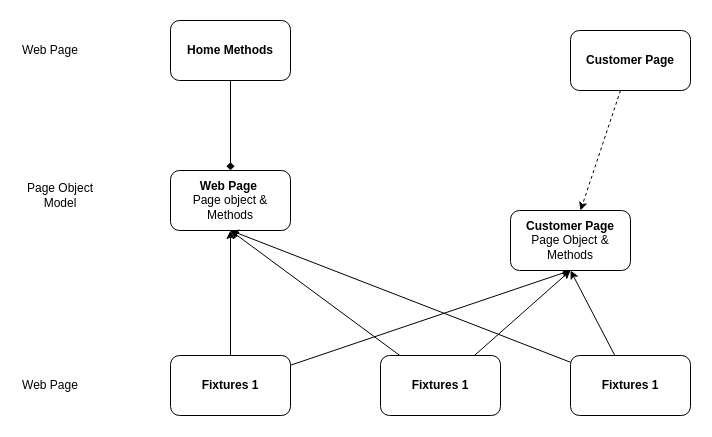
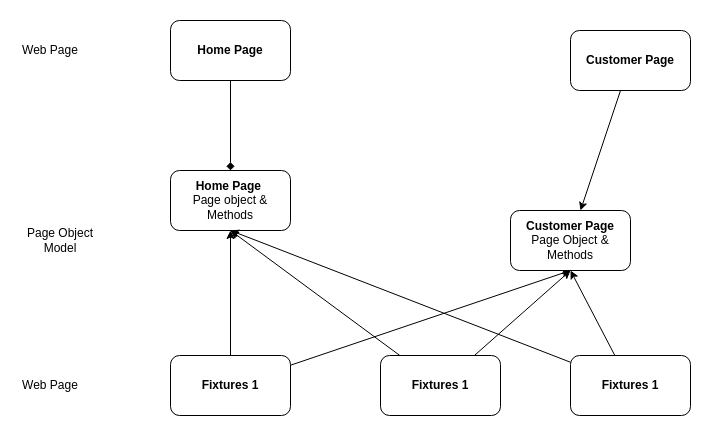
- <mxCell id="3" value="Home Methods" style="rounded=1;whiteSpace=wrap;html=1;fontStyle=1" vertex="1" parent="1"><mxGeometry x="170" y="20" width="120" height="60" as="geometry" /></mxCell>
+ <mxCell id="3" value="Home Page" style="rounded=1;whiteSpace=wrap;html=1;fontStyle=1" vertex="1" parent="1"><mxGeometry x="170" y="20" width="120" height="60" as="geometry" /></mxCell>
- <mxCell id="17" style="edgeStyle=none;html=1;dashed=1;" edge="1" parent="1" source="18" target="19"><mxGeometry relative="1" as="geometry" /></mxCell>
+ <mxCell id="17" style="edgeStyle=none;html=1;" edge="1" parent="1" source="18" target="19"><mxGeometry relative="1" as="geometry" /></mxCell>
- <mxCell id="5" value="Page Object Model" style="text;html=1;align=center;verticalAlign=middle;whiteSpace=wrap;rounded=0;" vertex="1" parent="1"><mxGeometry x="20" y="170" width="80" height="50" as="geometry" /></mxCell>
+ <mxCell id="5" value="Page Object Model" style="text;html=1;align=center;verticalAlign=middle;whiteSpace=wrap;rounded=0;" vertex="1" parent="1"><mxGeometry x="20" y="215" width="80" height="50" as="geometry" /></mxCell>
- <mxCell id="7" value="Web Page&amp;nbsp;&lt;br&gt;&lt;span style=&quot;font-weight: normal;&quot;&gt;Page object &amp;amp; Methods&lt;/span&gt;" style="rounded=1;whiteSpace=wrap;html=1;fontStyle=1" vertex="1" parent="1"><mxGeometry x="170" y="170" width="120" height="60" as="geometry" /></mxCell>
+ <mxCell id="7" value="Home Page&amp;nbsp;&lt;br&gt;&lt;span style=&quot;font-weight: normal;&quot;&gt;Page object &amp;amp; Methods&lt;/span&gt;" style="rounded=1;whiteSpace=wrap;html=1;fontStyle=1" vertex="1" parent="1"><mxGeometry x="170" y="170" width="120" height="60" as="geometry" /></mxCell>
